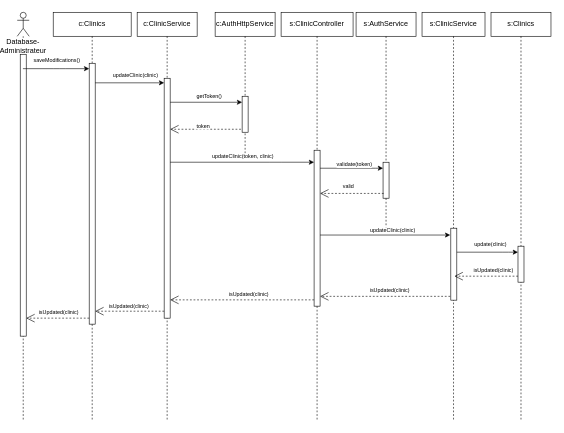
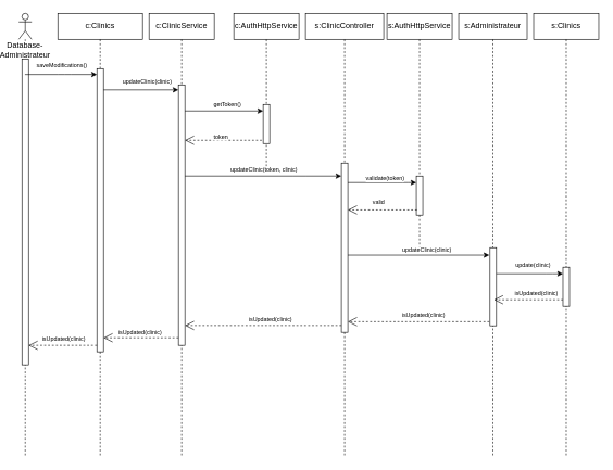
- <mxCell id="16" value="s:AuthService" style="shape=umlLifeline;perimeter=lifelinePerimeter;whiteSpace=wrap;html=1;container=1;collapsible=0;recursiveResize=0;outlineConnect=0;" vertex="1" parent="1"><mxGeometry x="585" y="20" width="100" height="360" as="geometry" /></mxCell>
+ <mxCell id="16" value="s:AuthHttpService" style="shape=umlLifeline;perimeter=lifelinePerimeter;whiteSpace=wrap;html=1;container=1;collapsible=0;recursiveResize=0;outlineConnect=0;" vertex="1" parent="1"><mxGeometry x="585" y="20" width="100" height="360" as="geometry" /></mxCell>
- <mxCell id="10" value="s:ClinicService" style="shape=umlLifeline;perimeter=lifelinePerimeter;whiteSpace=wrap;html=1;container=1;collapsible=0;recursiveResize=0;outlineConnect=0;" vertex="1" parent="1"><mxGeometry x="695" y="20" width="105" height="680" as="geometry" /></mxCell>
+ <mxCell id="10" value="s:Administrateur" style="shape=umlLifeline;perimeter=lifelinePerimeter;whiteSpace=wrap;html=1;container=1;collapsible=0;recursiveResize=0;outlineConnect=0;" vertex="1" parent="1"><mxGeometry x="695" y="20" width="105" height="680" as="geometry" /></mxCell>
